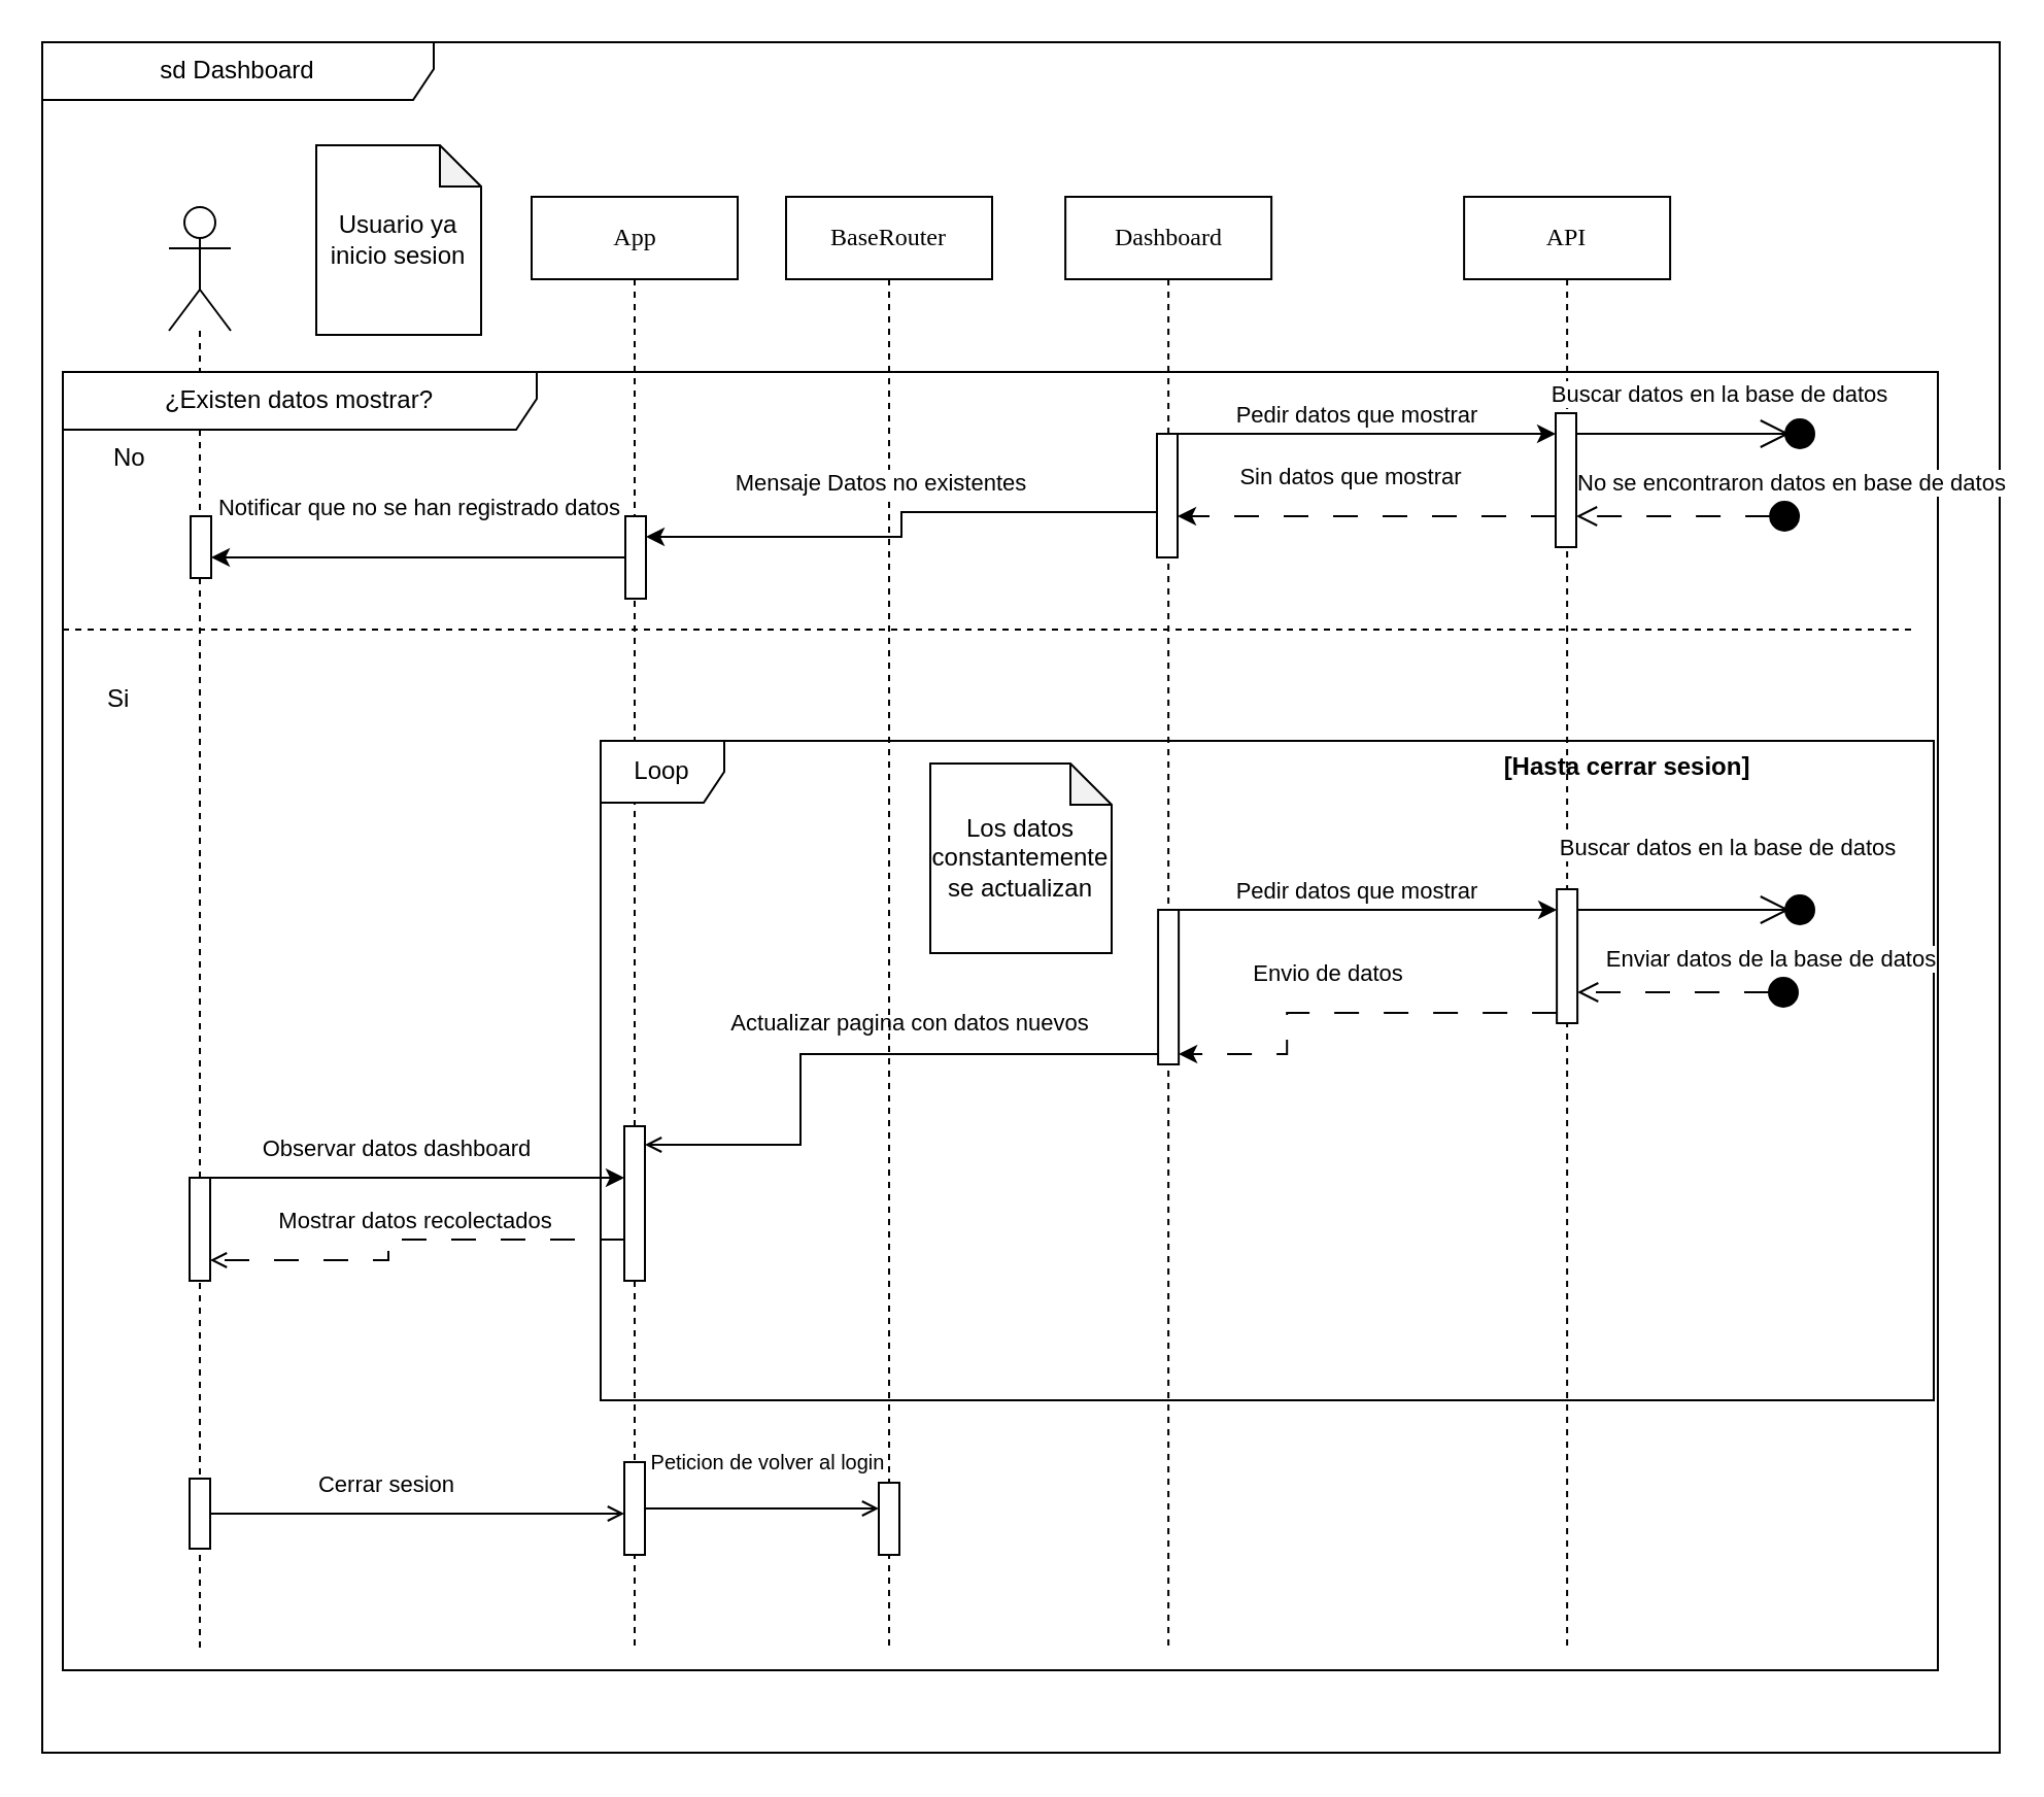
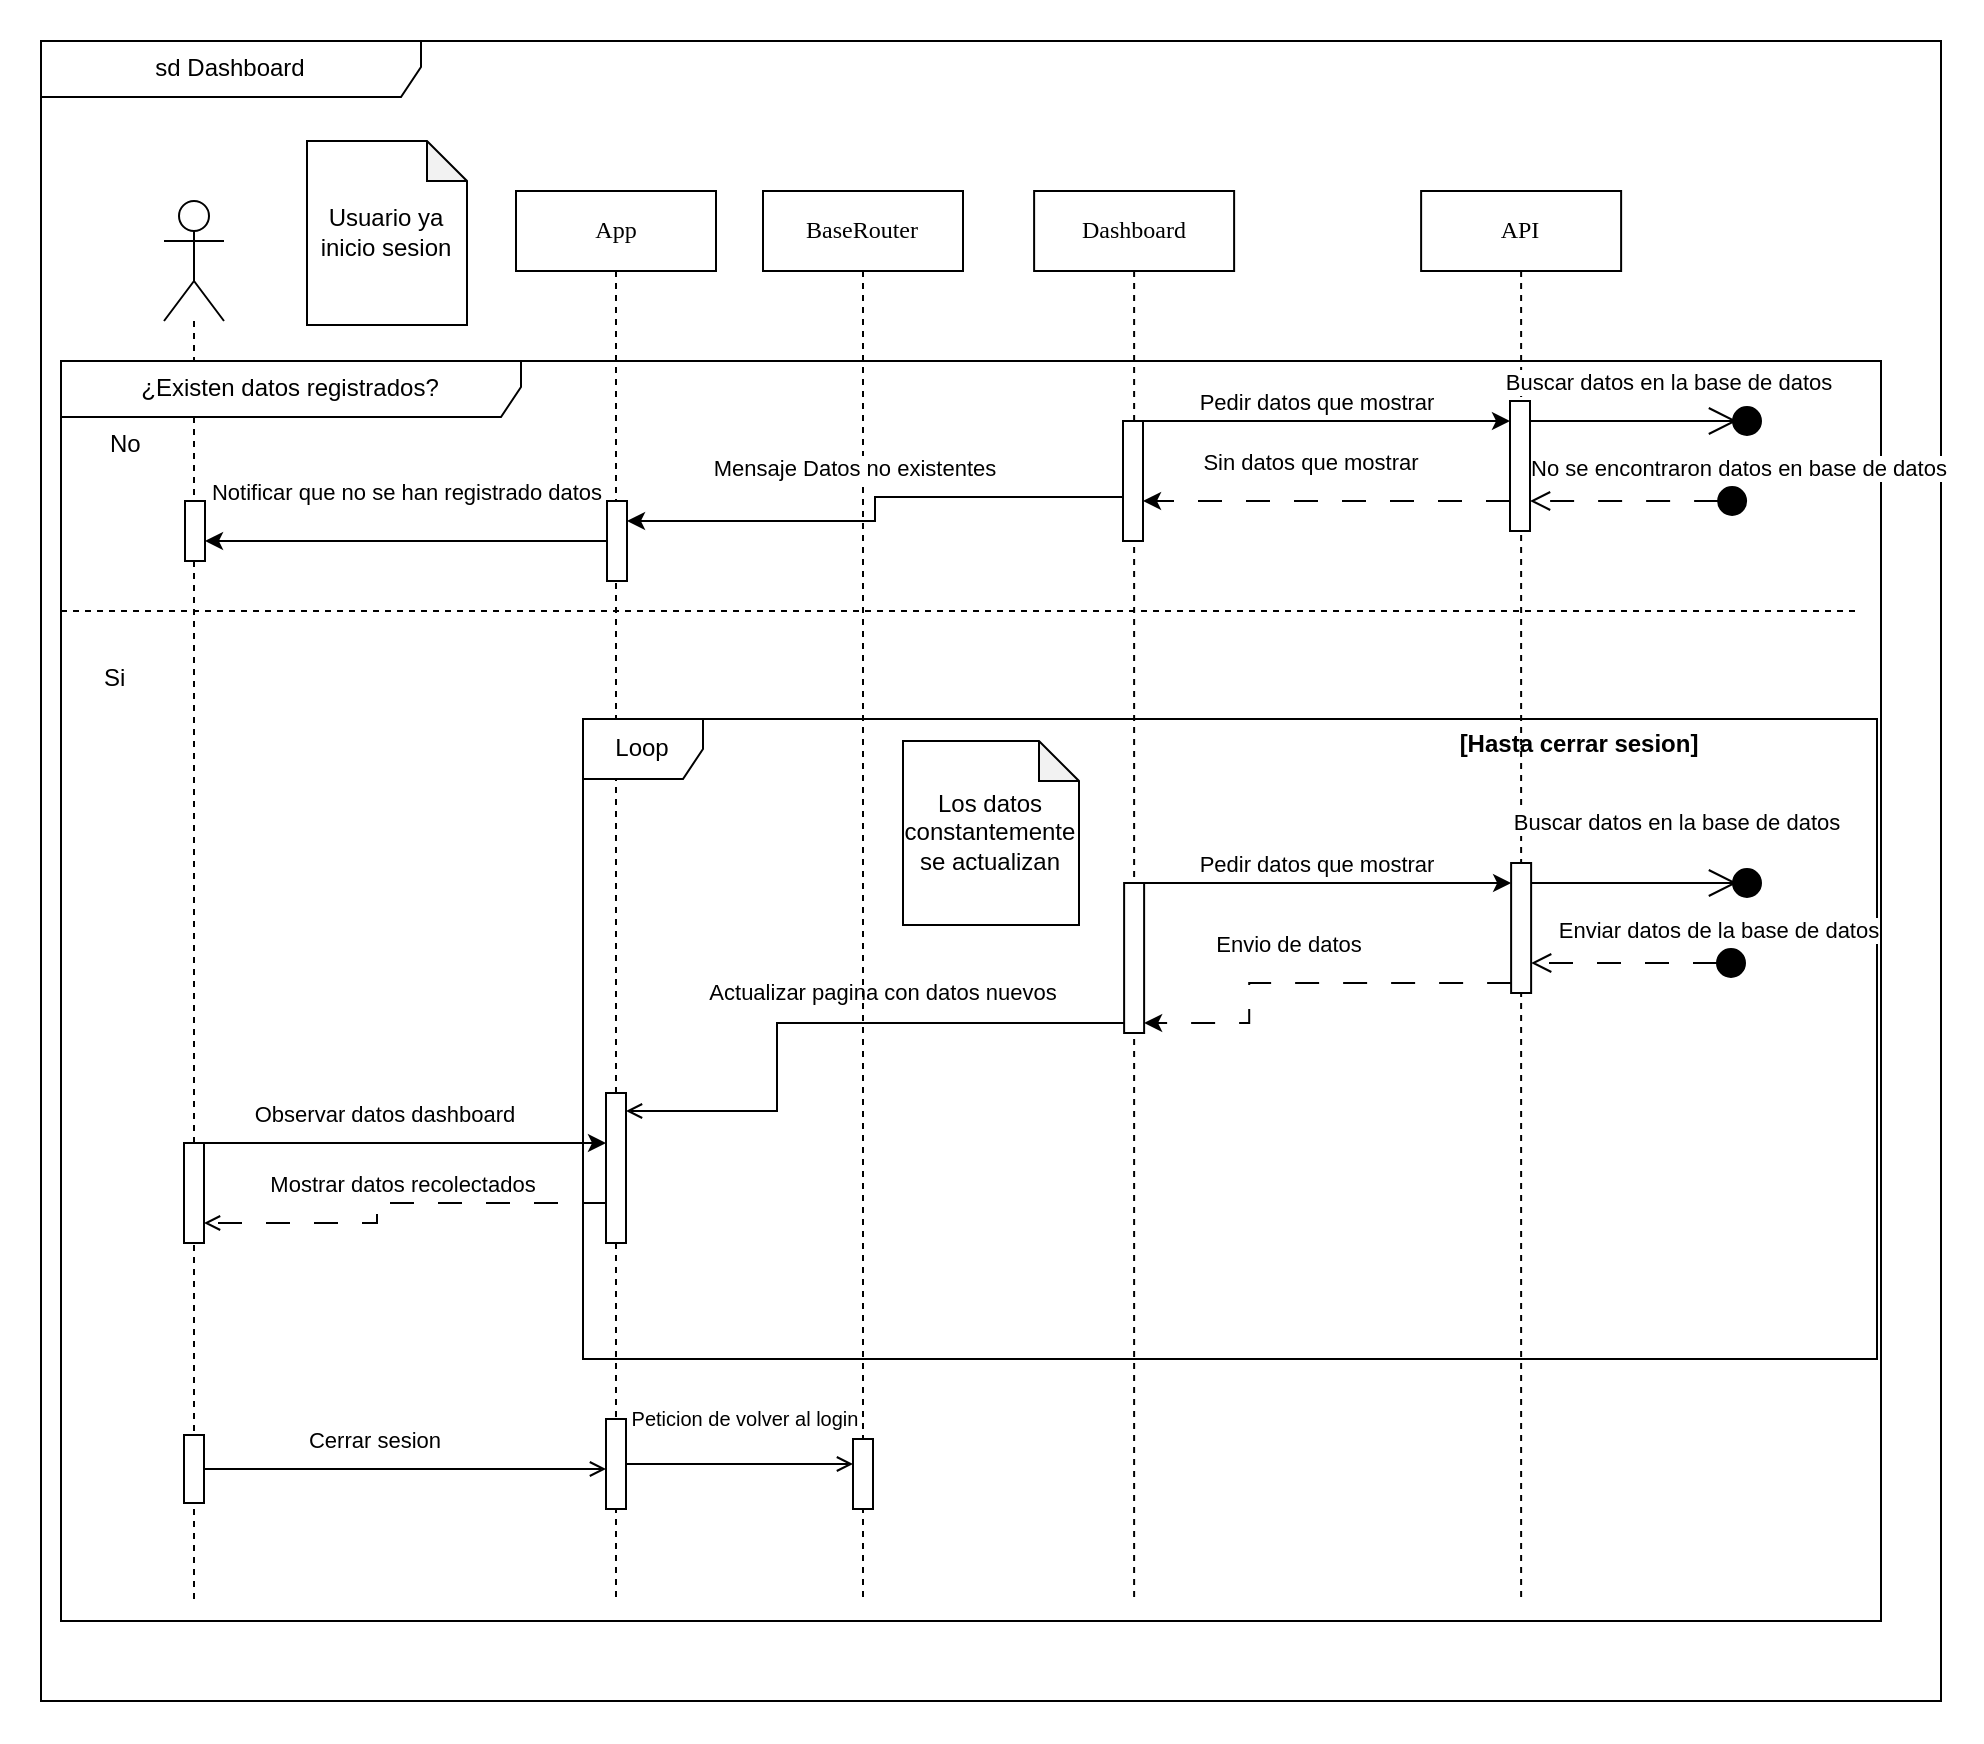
- <mxCell id="35" value="¿Existen datos mostrar?" style="shape=umlFrame;whiteSpace=wrap;html=1;pointerEvents=0;recursiveResize=0;container=1;collapsible=0;width=230;height=28;" parent="1" vertex="1"><mxGeometry x="30" y="180" width="910" height="630" as="geometry" /></mxCell>
+ <mxCell id="35" value="¿Existen datos registrados?" style="shape=umlFrame;whiteSpace=wrap;html=1;pointerEvents=0;recursiveResize=0;container=1;collapsible=0;width=230;height=28;" parent="1" vertex="1"><mxGeometry x="30" y="180" width="910" height="630" as="geometry" /></mxCell>
